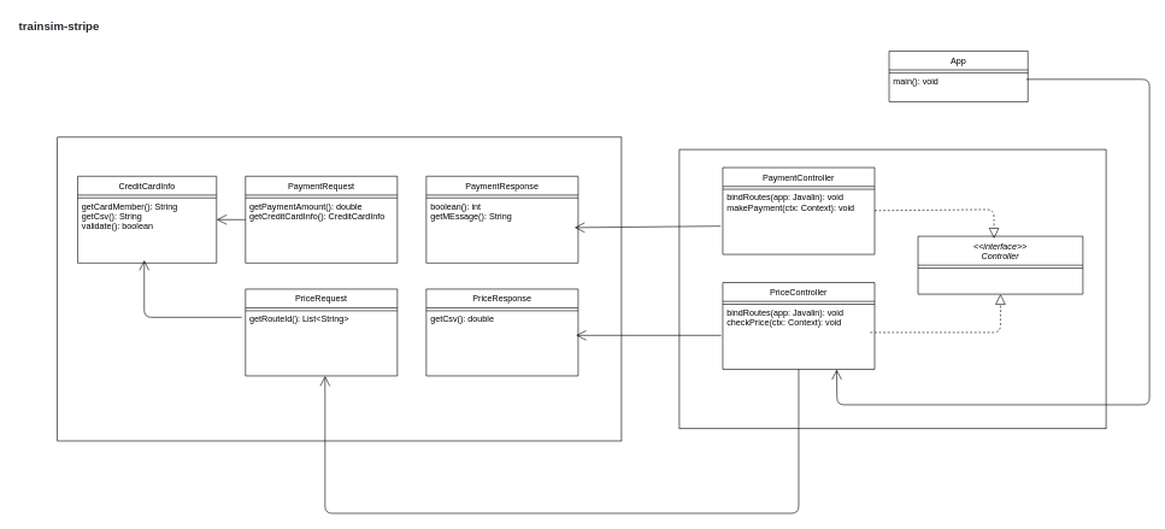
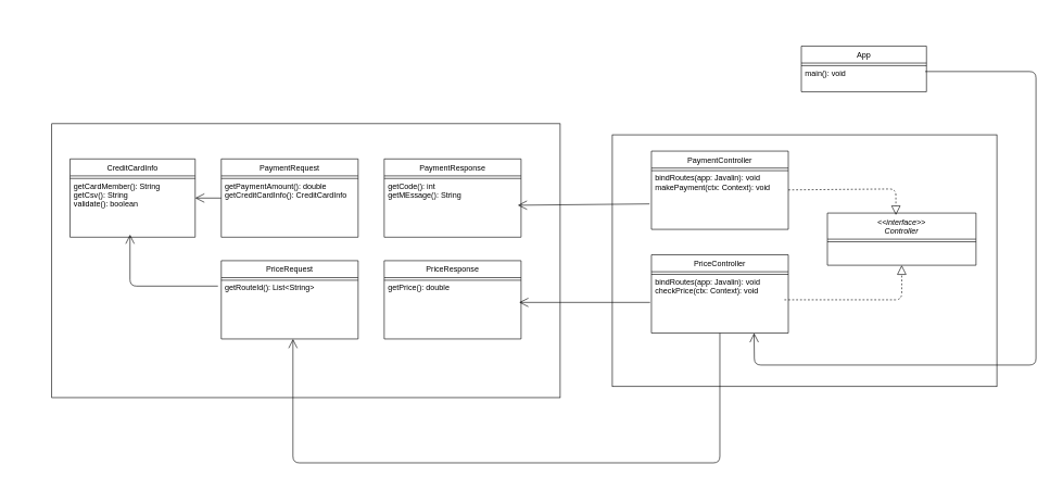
- <mxCell id="3" value="&lt;span class=&quot;mx-1&quot; style=&quot;box-sizing: border-box ; margin-right: 4px ; margin-left: 4px ; color: rgb(36 , 41 , 47) ; font-size: 16px ; font-style: normal ; letter-spacing: normal ; text-indent: 0px ; text-transform: none ; word-spacing: 0px ; background-color: rgb(255 , 255 , 255)&quot;&gt;&lt;b&gt;trainsim-stripe&lt;/b&gt;&lt;br&gt;&lt;/span&gt;" style="text;whiteSpace=wrap;html=1;" parent="1" vertex="1"><mxGeometry x="20" y="20" width="139" height="50" as="geometry" /></mxCell>
- <mxCell id="13" value="boolean(): int&#10;getMEssage(): String" style="text;align=left;verticalAlign=top;spacingLeft=4;spacingRight=4;overflow=hidden;rotatable=0;points=[[0,0.5],[1,0.5]];portConstraint=eastwest;" vertex="1" parent="1"><mxGeometry x="589" y="271" width="210" height="48" as="geometry" /></mxCell>
+ <mxCell id="13" value="getCode(): int&#10;getMEssage(): String" style="text;align=left;verticalAlign=top;spacingLeft=4;spacingRight=4;overflow=hidden;rotatable=0;points=[[0,0.5],[1,0.5]];portConstraint=eastwest;" vertex="1" parent="1"><mxGeometry x="589" y="271" width="210" height="48" as="geometry" /></mxCell>
- <mxCell id="19" value="getCsv(): double" style="text;align=left;verticalAlign=top;spacingLeft=4;spacingRight=4;overflow=hidden;rotatable=0;points=[[0,0.5],[1,0.5]];portConstraint=eastwest;" vertex="1" parent="1"><mxGeometry x="589" y="427" width="210" height="48" as="geometry" /></mxCell>
+ <mxCell id="19" value="getPrice(): double" style="text;align=left;verticalAlign=top;spacingLeft=4;spacingRight=4;overflow=hidden;rotatable=0;points=[[0,0.5],[1,0.5]];portConstraint=eastwest;" vertex="1" parent="1"><mxGeometry x="589" y="427" width="210" height="48" as="geometry" /></mxCell>
